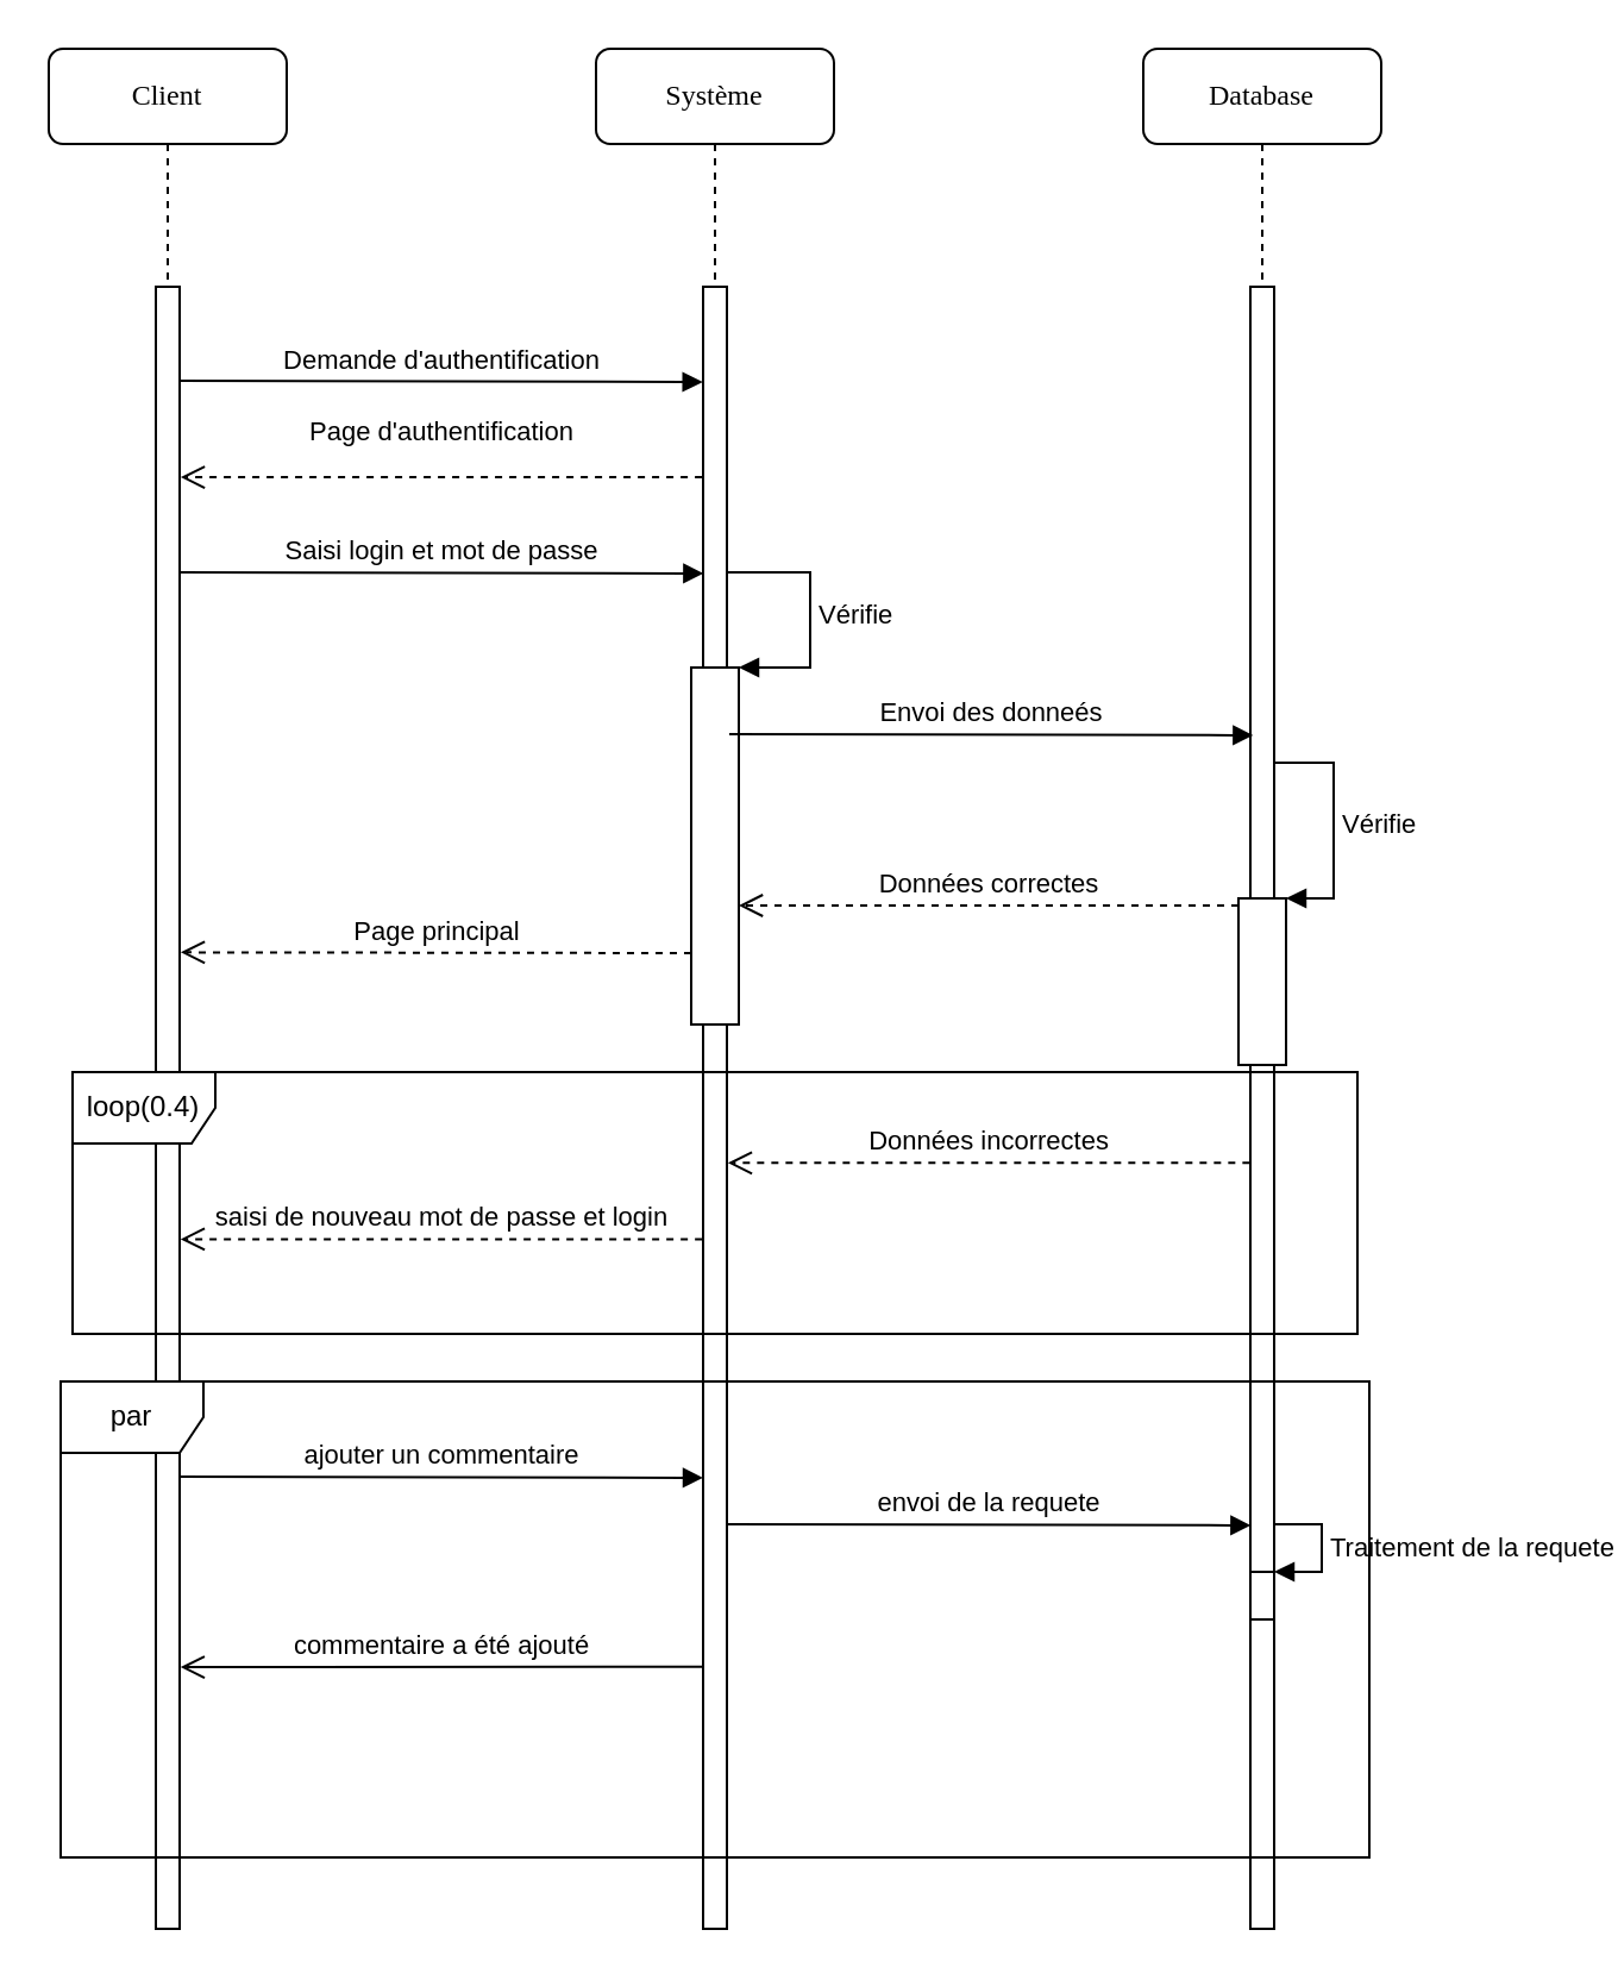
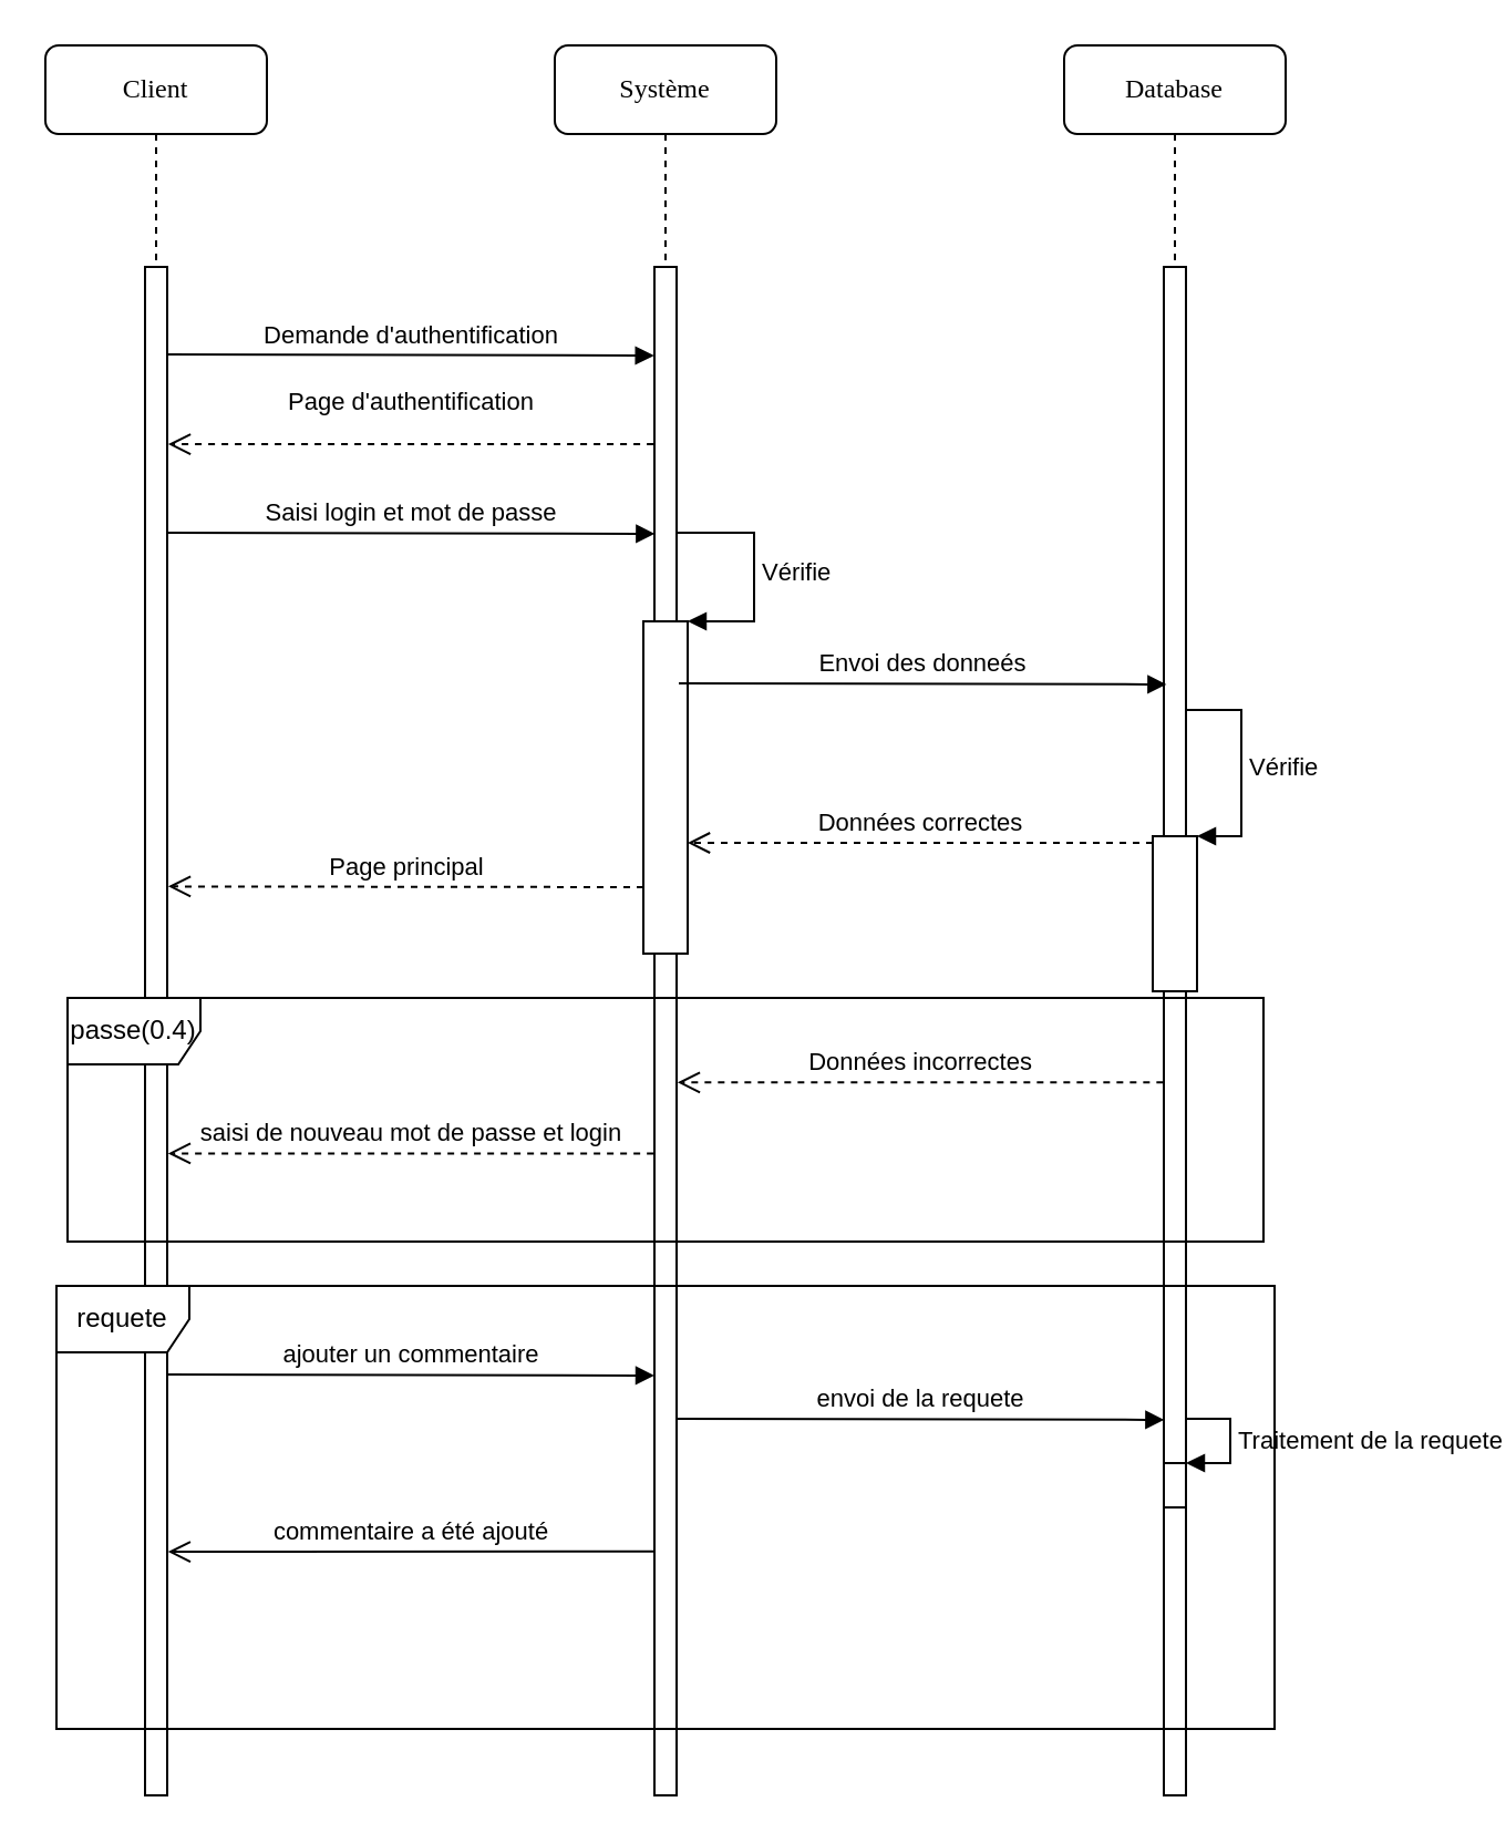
- <mxCell id="25" value="loop(0.4)" style="shape=umlFrame;whiteSpace=wrap;html=1;" parent="1" vertex="1"><mxGeometry x="30" y="450" width="540" height="110" as="geometry" /></mxCell>
+ <mxCell id="25" value="passe(0.4)" style="shape=umlFrame;whiteSpace=wrap;html=1;" parent="1" vertex="1"><mxGeometry x="30" y="450" width="540" height="110" as="geometry" /></mxCell>
- <mxCell id="30" value="par" style="shape=umlFrame;whiteSpace=wrap;html=1;" parent="1" vertex="1"><mxGeometry x="25" y="580" width="550" height="200" as="geometry" /></mxCell>
+ <mxCell id="30" value="requete" style="shape=umlFrame;whiteSpace=wrap;html=1;" parent="1" vertex="1"><mxGeometry x="25" y="580" width="550" height="200" as="geometry" /></mxCell>
